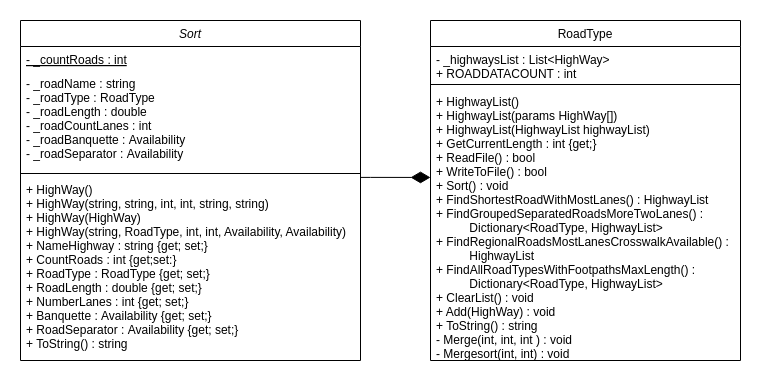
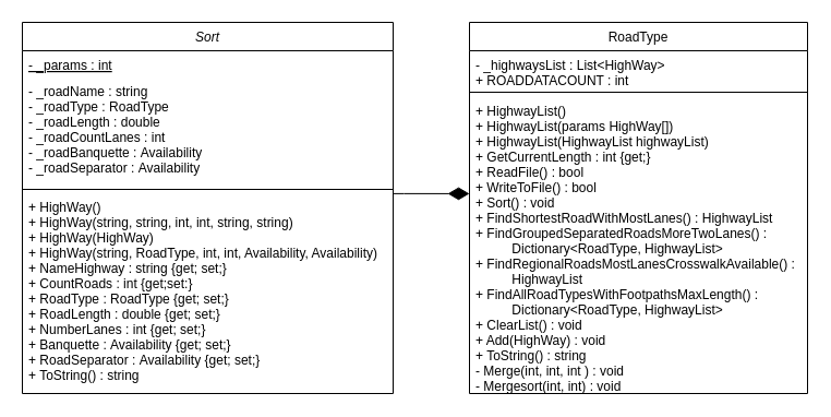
- <mxCell id="3" value="- _countRoads : int" style="text;align=left;verticalAlign=top;spacingLeft=4;spacingRight=4;overflow=hidden;rotatable=0;points=[[0,0.5],[1,0.5]];portConstraint=eastwest;fontStyle=4" parent="2" vertex="1"><mxGeometry y="26" width="340" height="24" as="geometry" /></mxCell>
+ <mxCell id="3" value="- _params : int" style="text;align=left;verticalAlign=top;spacingLeft=4;spacingRight=4;overflow=hidden;rotatable=0;points=[[0,0.5],[1,0.5]];portConstraint=eastwest;fontStyle=4" parent="2" vertex="1"><mxGeometry y="26" width="340" height="24" as="geometry" /></mxCell>
